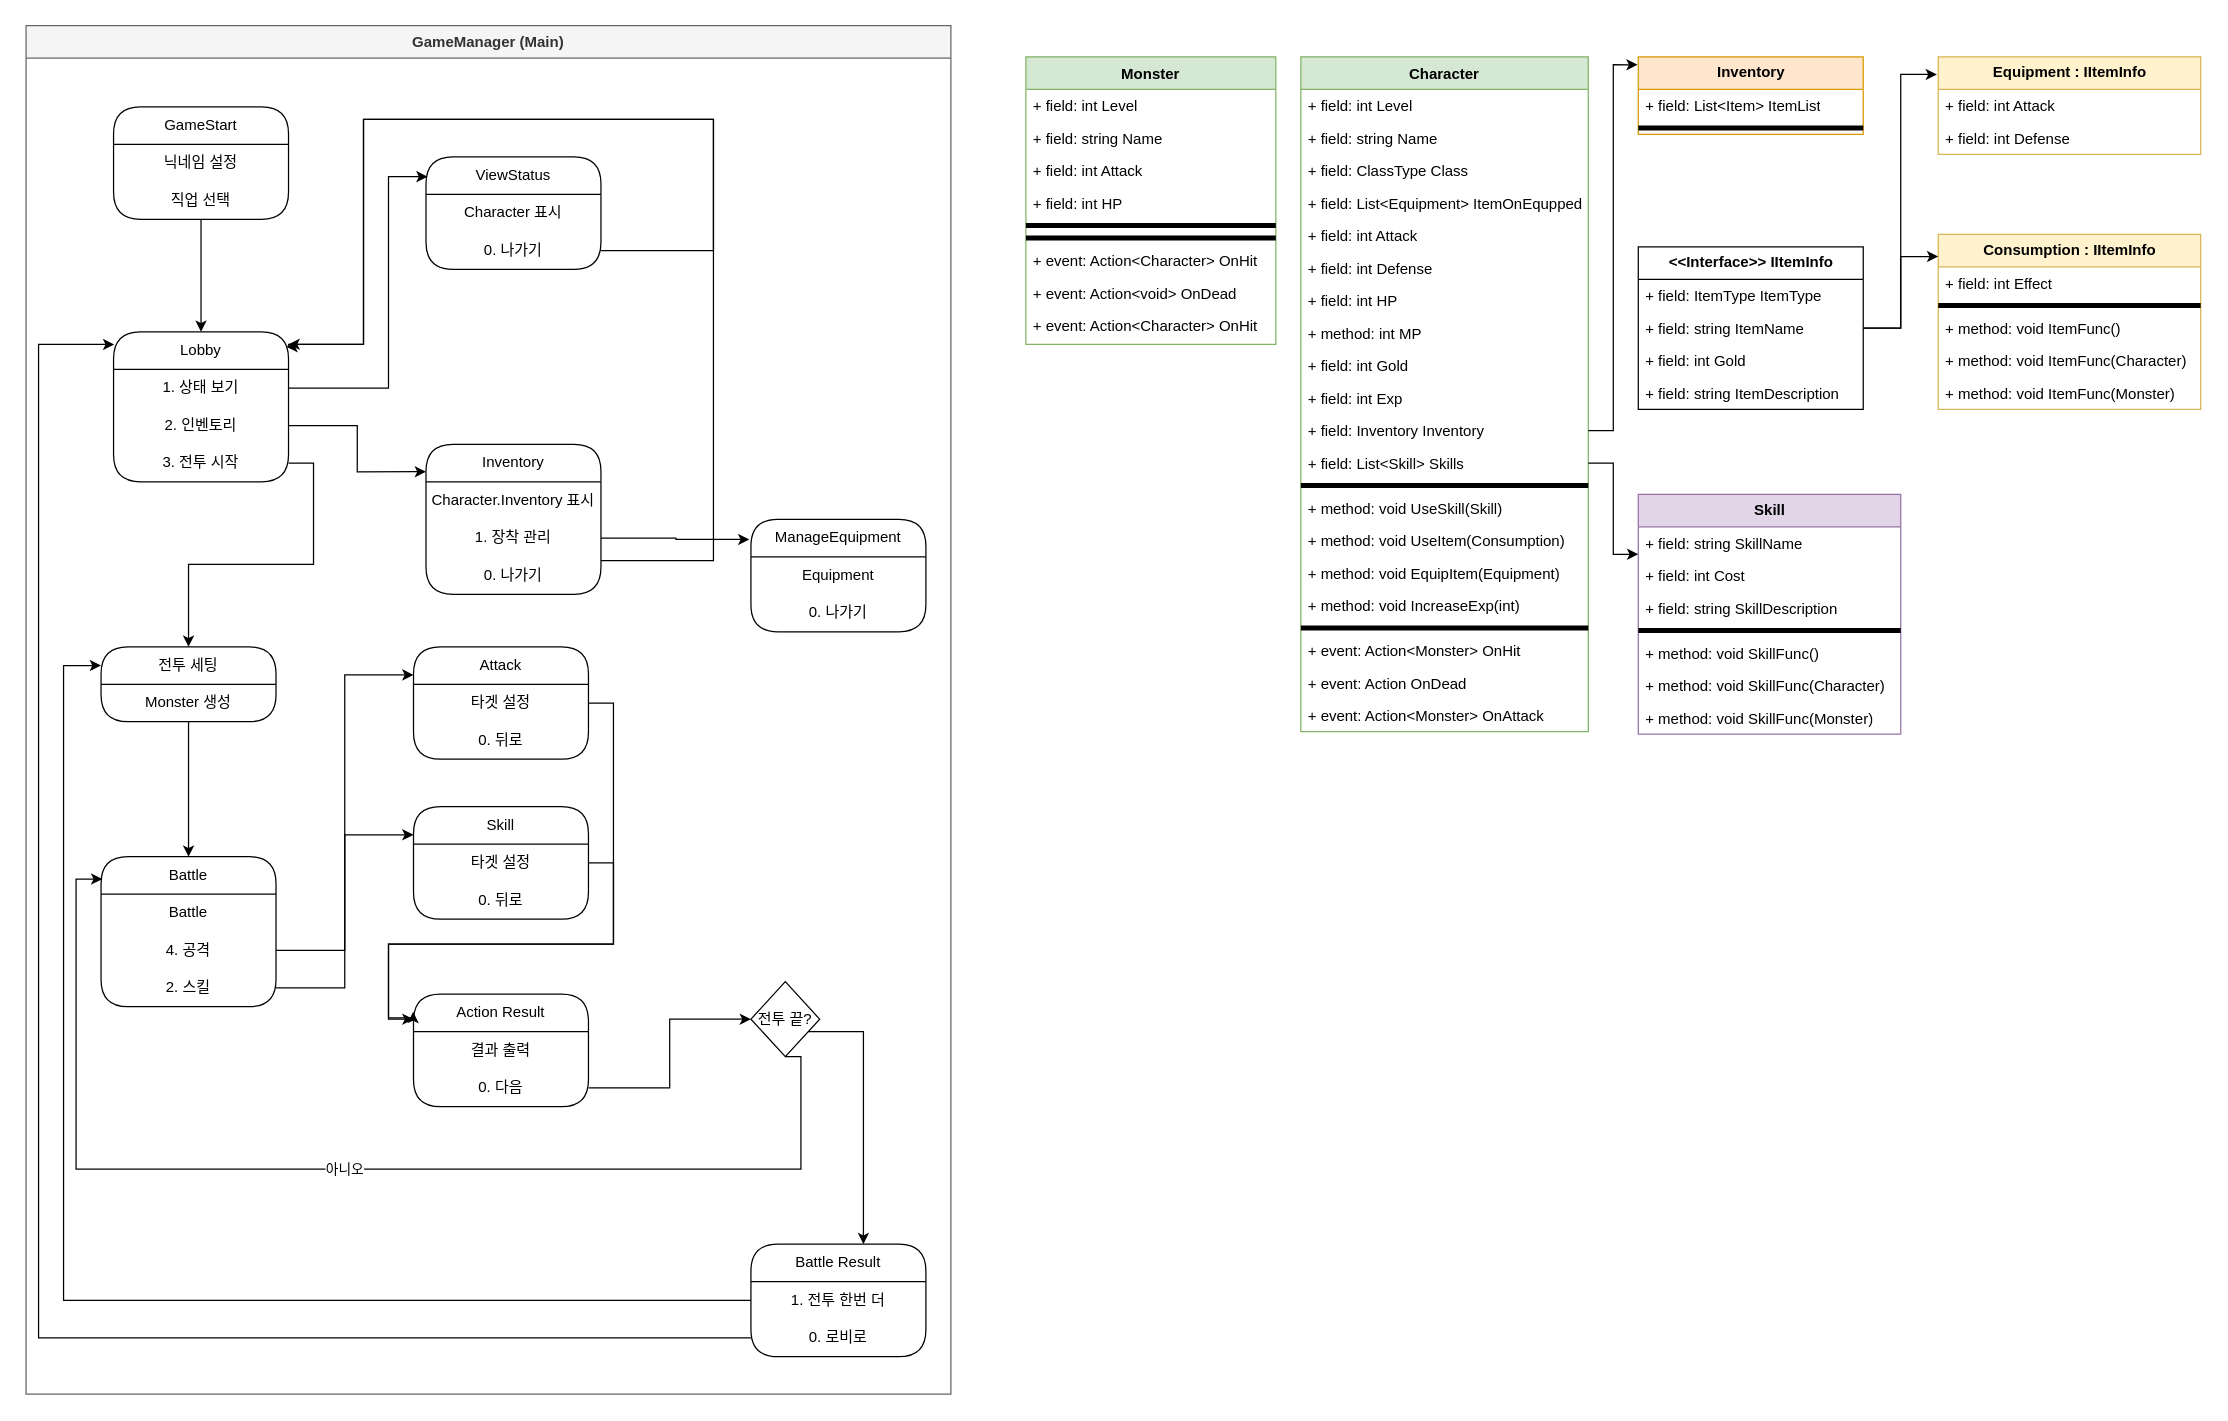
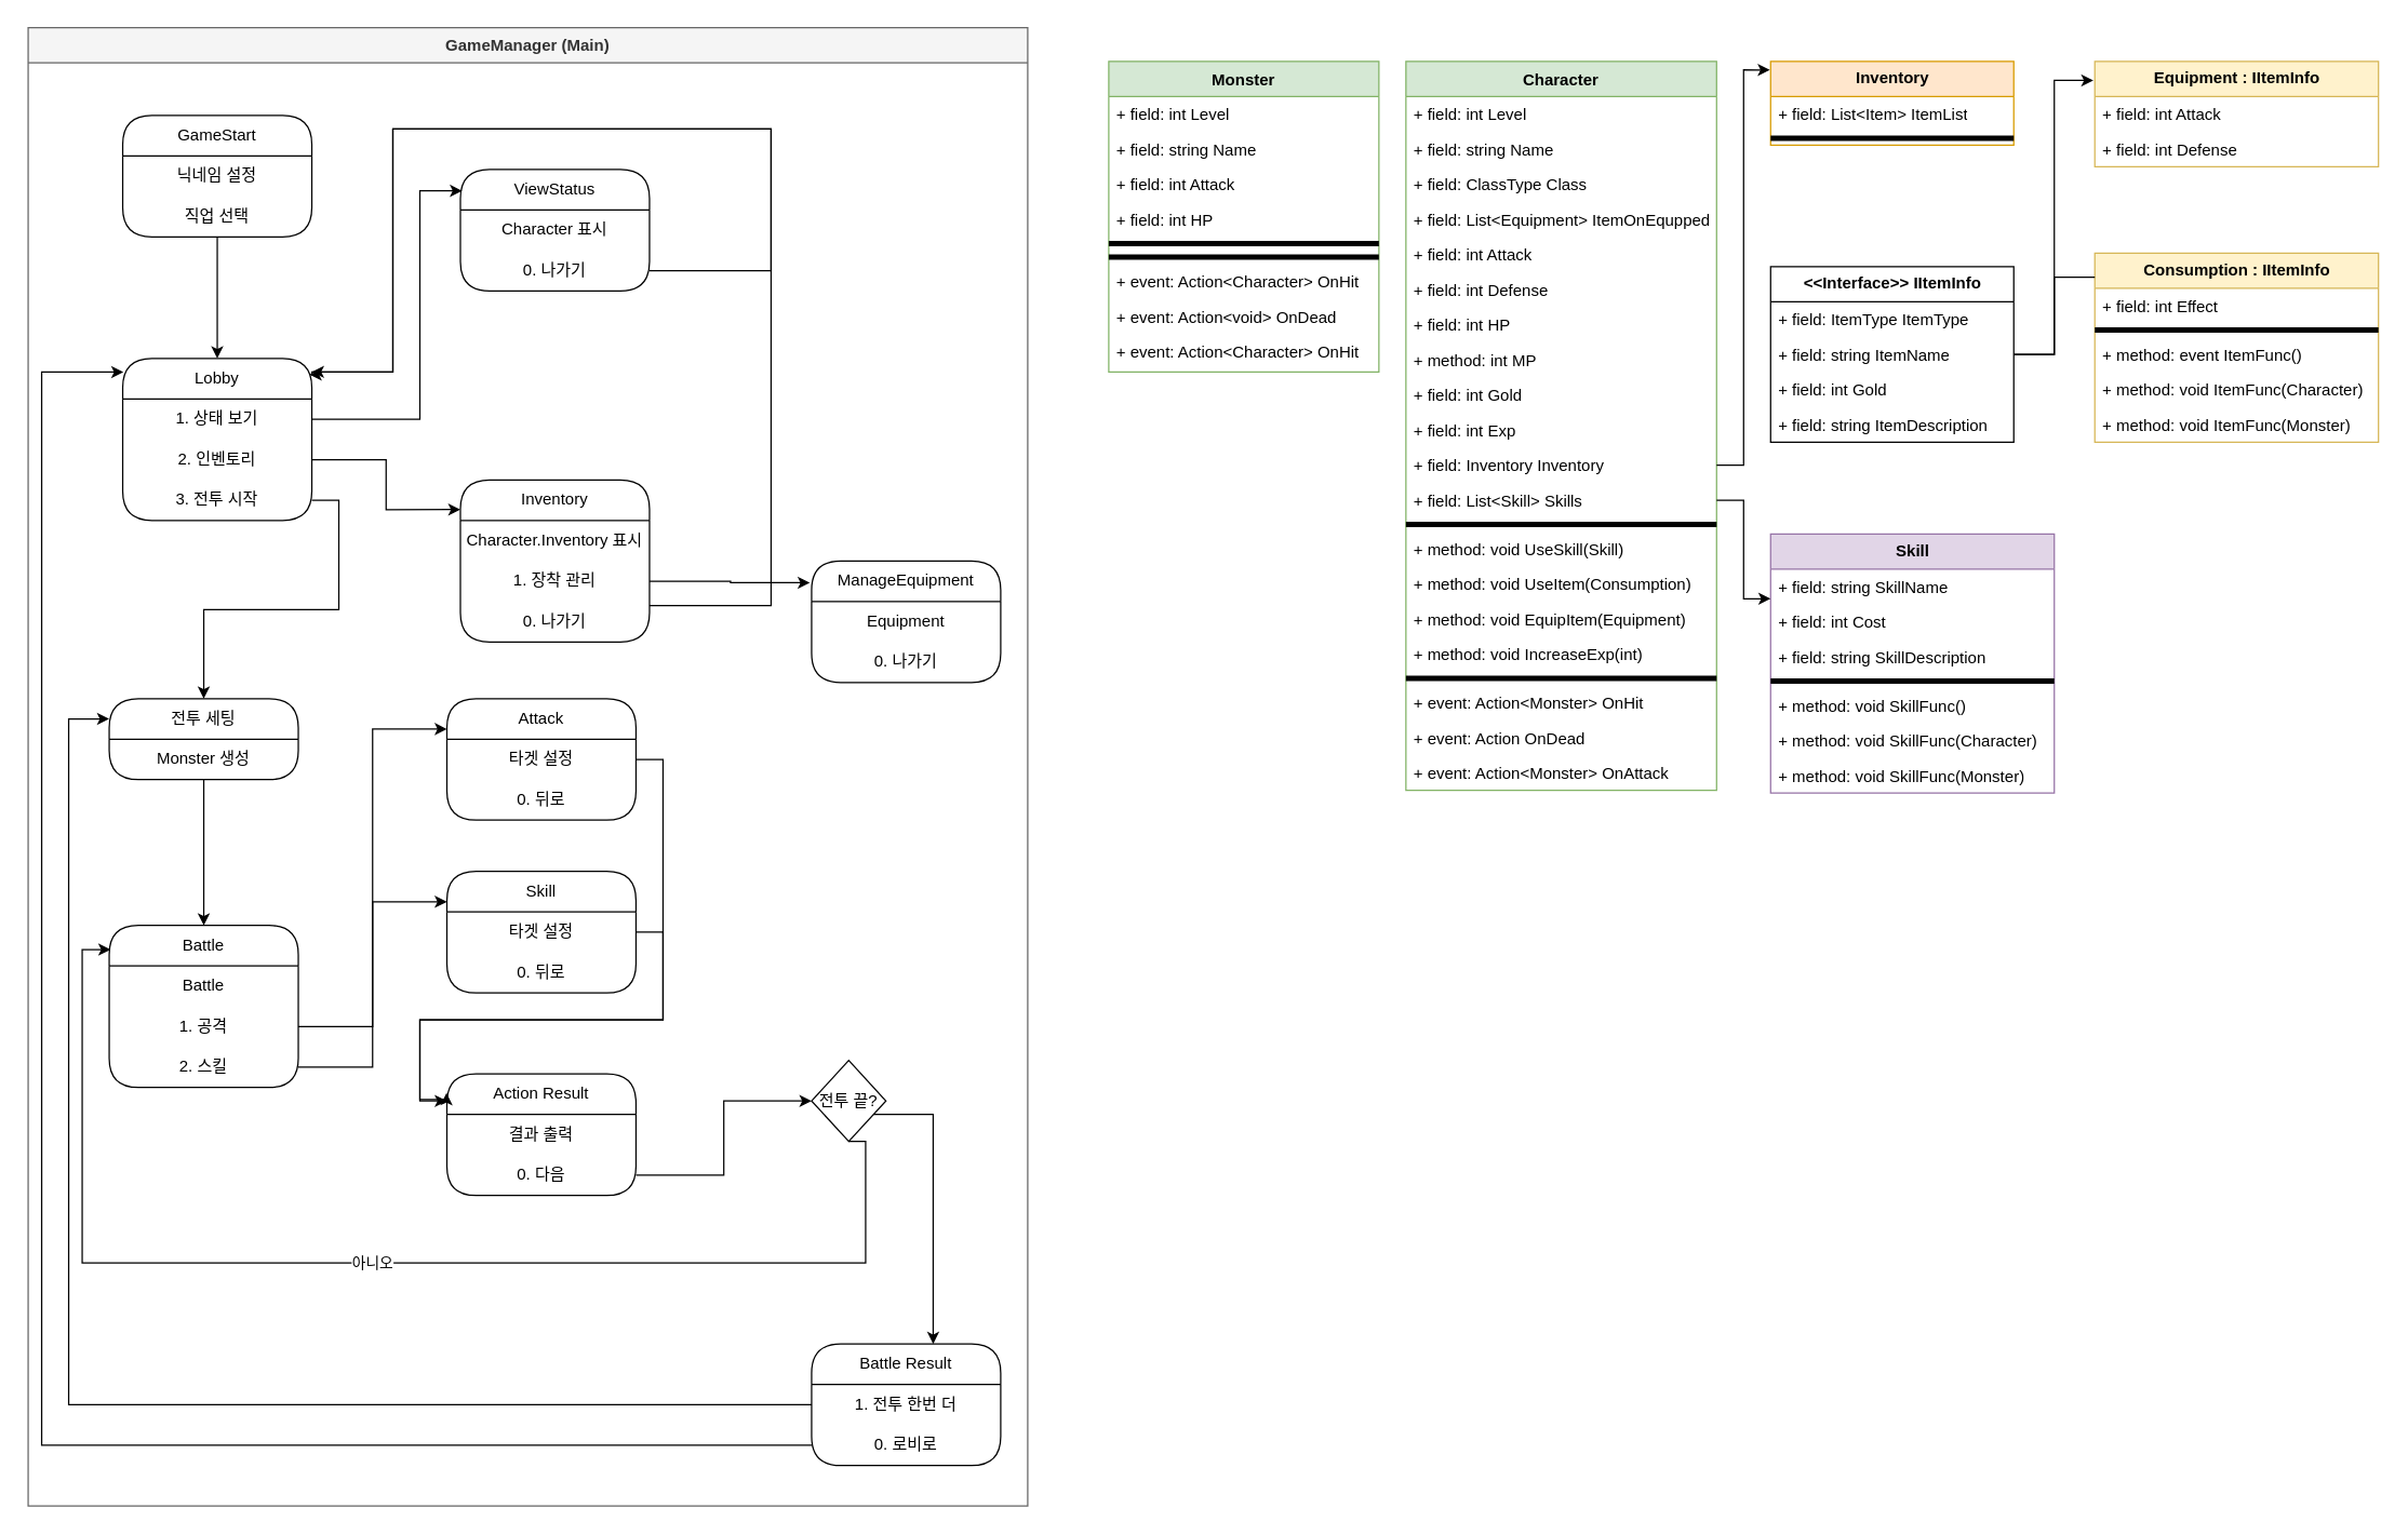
- <mxCell id="55" style="edgeStyle=orthogonalEdgeStyle;rounded=0;orthogonalLoop=1;jettySize=auto;html=1;exitX=1;exitY=0.5;exitDx=0;exitDy=0;entryX=0;entryY=0.127;entryDx=0;entryDy=0;entryPerimeter=0;" edge="1" parent="1" source="41" target="49"><mxGeometry relative="1" as="geometry" /></mxCell>
+ <mxCell id="55" style="edgeStyle=orthogonalEdgeStyle;rounded=0;orthogonalLoop=1;jettySize=auto;html=1;exitX=1;exitY=0.5;exitDx=0;exitDy=0;entryX=0;entryY=0.127;entryDx=0;entryDy=0;entryPerimeter=0;endArrow=none;" edge="1" parent="1" source="41" target="49"><mxGeometry relative="1" as="geometry" /></mxCell>
- <mxCell id="52" value="+ method: void ItemFunc()" style="text;strokeColor=none;fillColor=none;align=left;verticalAlign=top;spacingLeft=4;spacingRight=4;overflow=hidden;rotatable=0;points=[[0,0.5],[1,0.5]];portConstraint=eastwest;whiteSpace=wrap;html=1;" vertex="1" parent="49"><mxGeometry y="62" width="210" height="26" as="geometry" /></mxCell>
+ <mxCell id="52" value="+ method: event ItemFunc()" style="text;strokeColor=none;fillColor=none;align=left;verticalAlign=top;spacingLeft=4;spacingRight=4;overflow=hidden;rotatable=0;points=[[0,0.5],[1,0.5]];portConstraint=eastwest;whiteSpace=wrap;html=1;" vertex="1" parent="49"><mxGeometry y="62" width="210" height="26" as="geometry" /></mxCell>
- <mxCell id="91" value="4. 공격" style="text;html=1;strokeColor=none;fillColor=none;align=center;verticalAlign=middle;whiteSpace=wrap;rounded=0;" vertex="1" parent="89"><mxGeometry y="60" width="140" height="30" as="geometry" /></mxCell>
+ <mxCell id="91" value="1. 공격" style="text;html=1;strokeColor=none;fillColor=none;align=center;verticalAlign=middle;whiteSpace=wrap;rounded=0;" vertex="1" parent="89"><mxGeometry y="60" width="140" height="30" as="geometry" /></mxCell>
